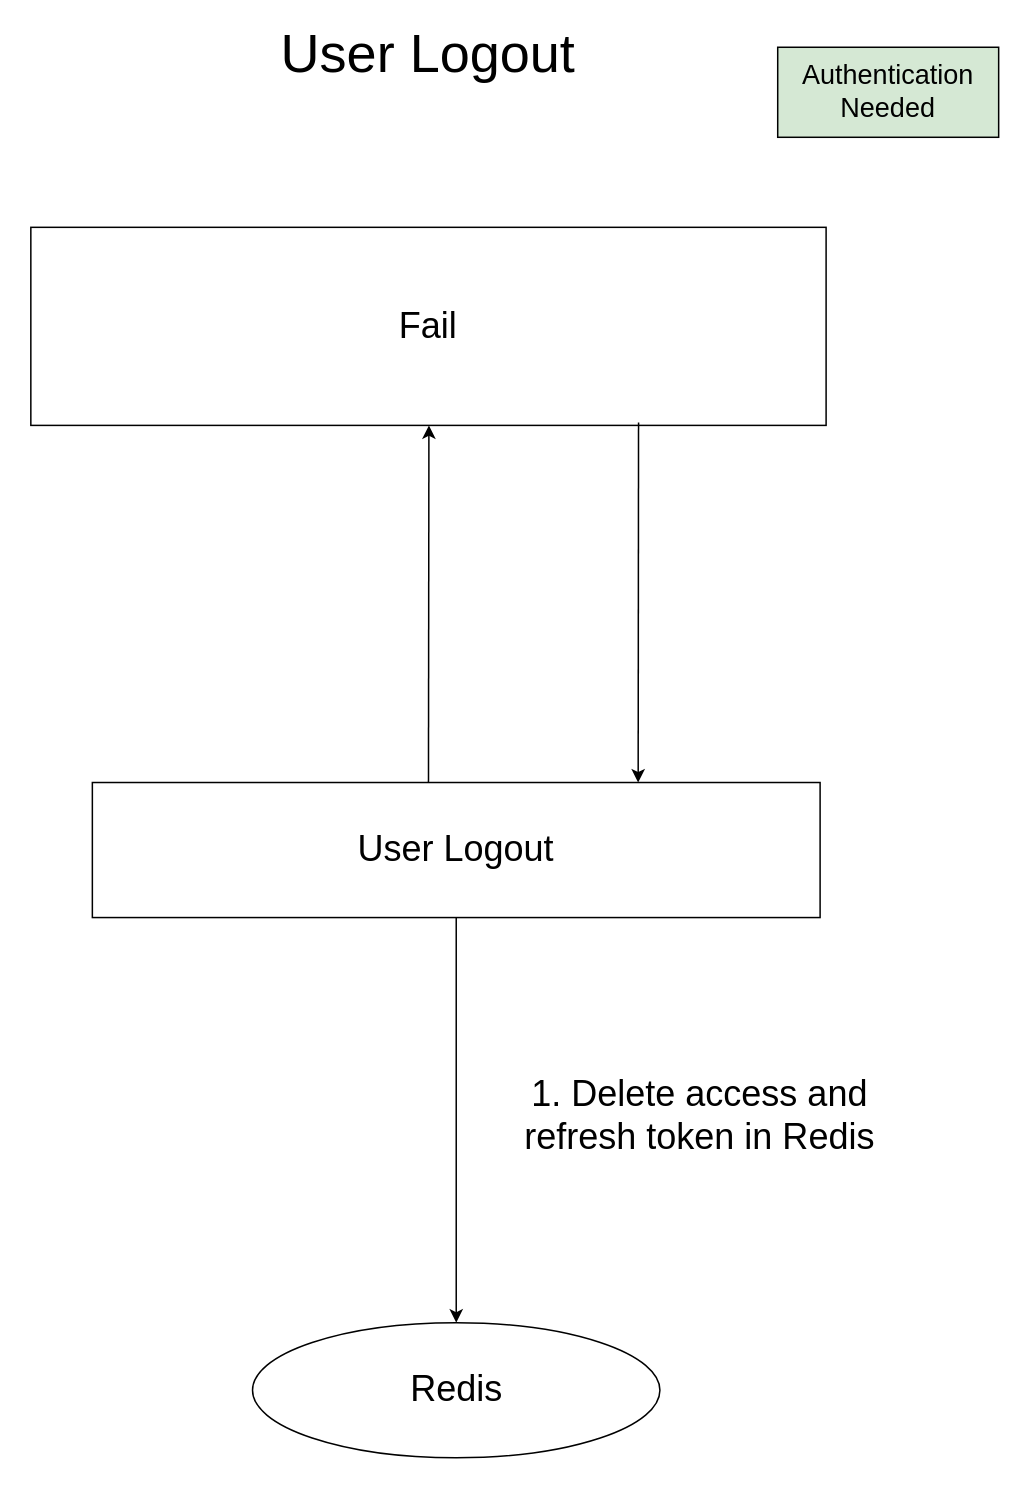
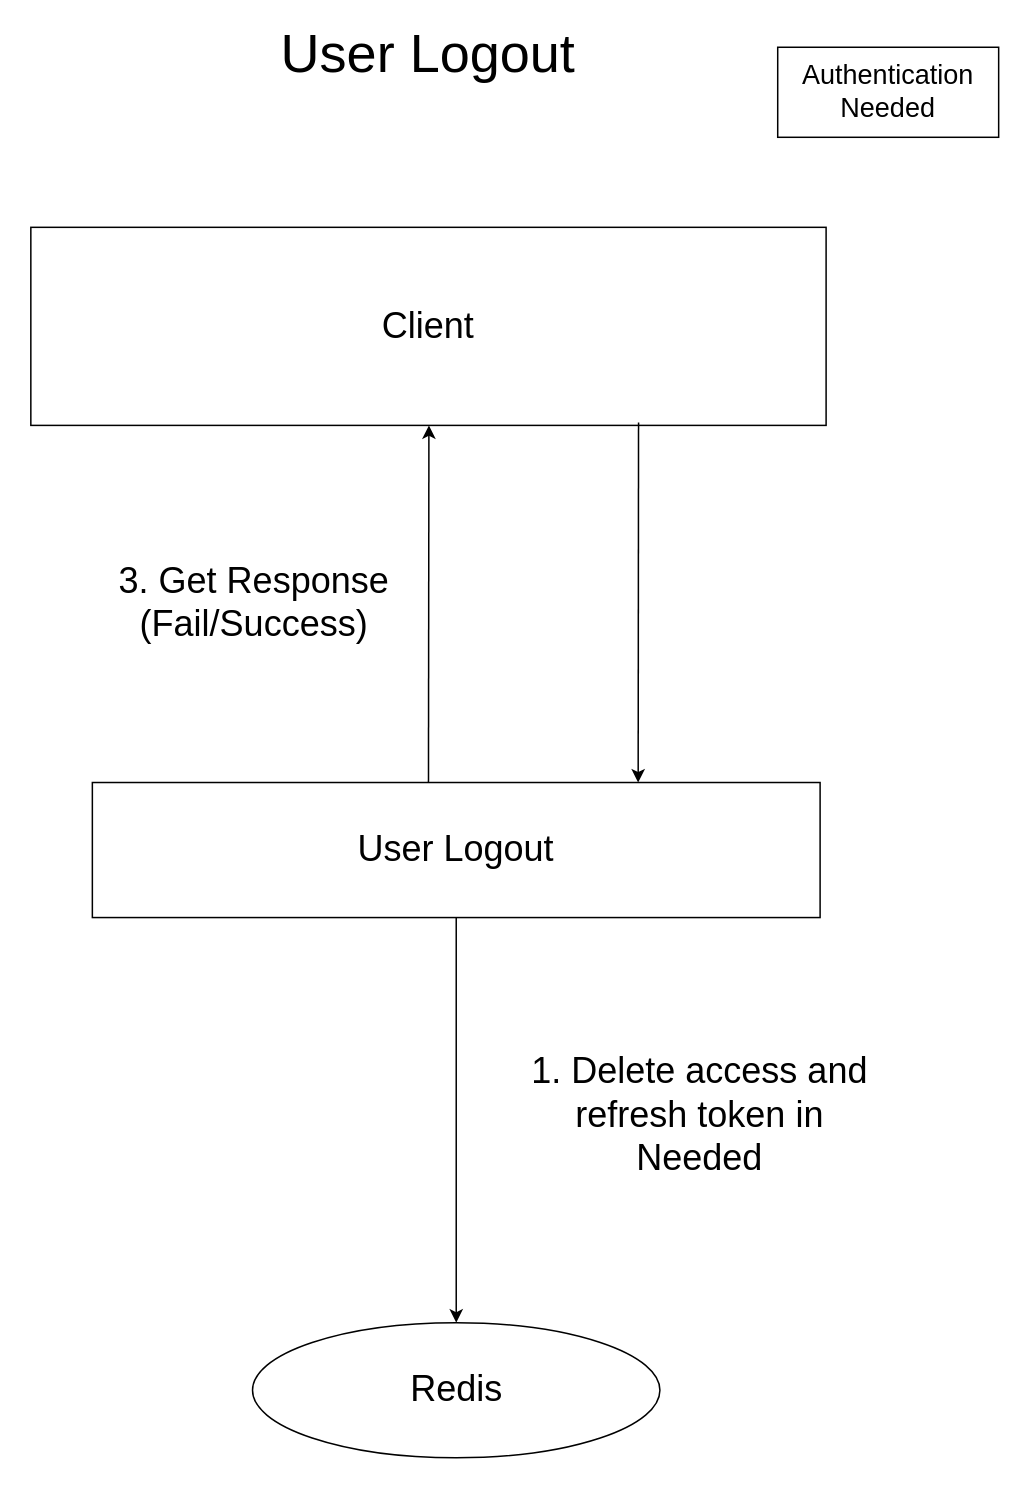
- <mxCell id="11" value="&lt;font style=&quot;font-size: 18px;&quot;&gt;Authentication Needed&lt;/font&gt;" style="rounded=0;whiteSpace=wrap;html=1;fillColor=#d5e8d4;" vertex="1" parent="1"><mxGeometry x="517.75" y="31" width="147.25" height="60" as="geometry" /></mxCell>
+ <mxCell id="11" value="&lt;font style=&quot;font-size: 18px;&quot;&gt;Authentication Needed&lt;/font&gt;" style="rounded=0;whiteSpace=wrap;html=1;" vertex="1" parent="1"><mxGeometry x="517.75" y="31" width="147.25" height="60" as="geometry" /></mxCell>
- <mxCell id="2" value="&lt;font style=&quot;font-size: 24px;&quot;&gt;Fail&lt;/font&gt;" style="rounded=0;whiteSpace=wrap;html=1;" vertex="1" parent="1"><mxGeometry x="20" y="151" width="530" height="132" as="geometry" /></mxCell>
+ <mxCell id="2" value="&lt;font style=&quot;font-size: 24px;&quot;&gt;Client&lt;/font&gt;" style="rounded=0;whiteSpace=wrap;html=1;" vertex="1" parent="1"><mxGeometry x="20" y="151" width="530" height="132" as="geometry" /></mxCell>
+ <mxCell id="6" value="3. Get Response&lt;br&gt;(Fail/Success)" style="text;html=1;strokeColor=none;fillColor=none;align=center;verticalAlign=middle;whiteSpace=wrap;rounded=0;fontSize=24;" vertex="1" parent="1"><mxGeometry x="61" y="321" width="215.5" height="160" as="geometry" /></mxCell>
- <mxCell id="10" value="1. Delete access and refresh token in Redis" style="text;html=1;strokeColor=none;fillColor=none;align=center;verticalAlign=middle;whiteSpace=wrap;rounded=0;fontSize=24;" vertex="1" parent="1"><mxGeometry x="341" y="650" width="250" height="185" as="geometry" /></mxCell>
+ <mxCell id="10" value="1. Delete access and refresh token in Needed" style="text;html=1;strokeColor=none;fillColor=none;align=center;verticalAlign=middle;whiteSpace=wrap;rounded=0;fontSize=24;" vertex="1" parent="1"><mxGeometry x="341" y="650" width="250" height="185" as="geometry" /></mxCell>
